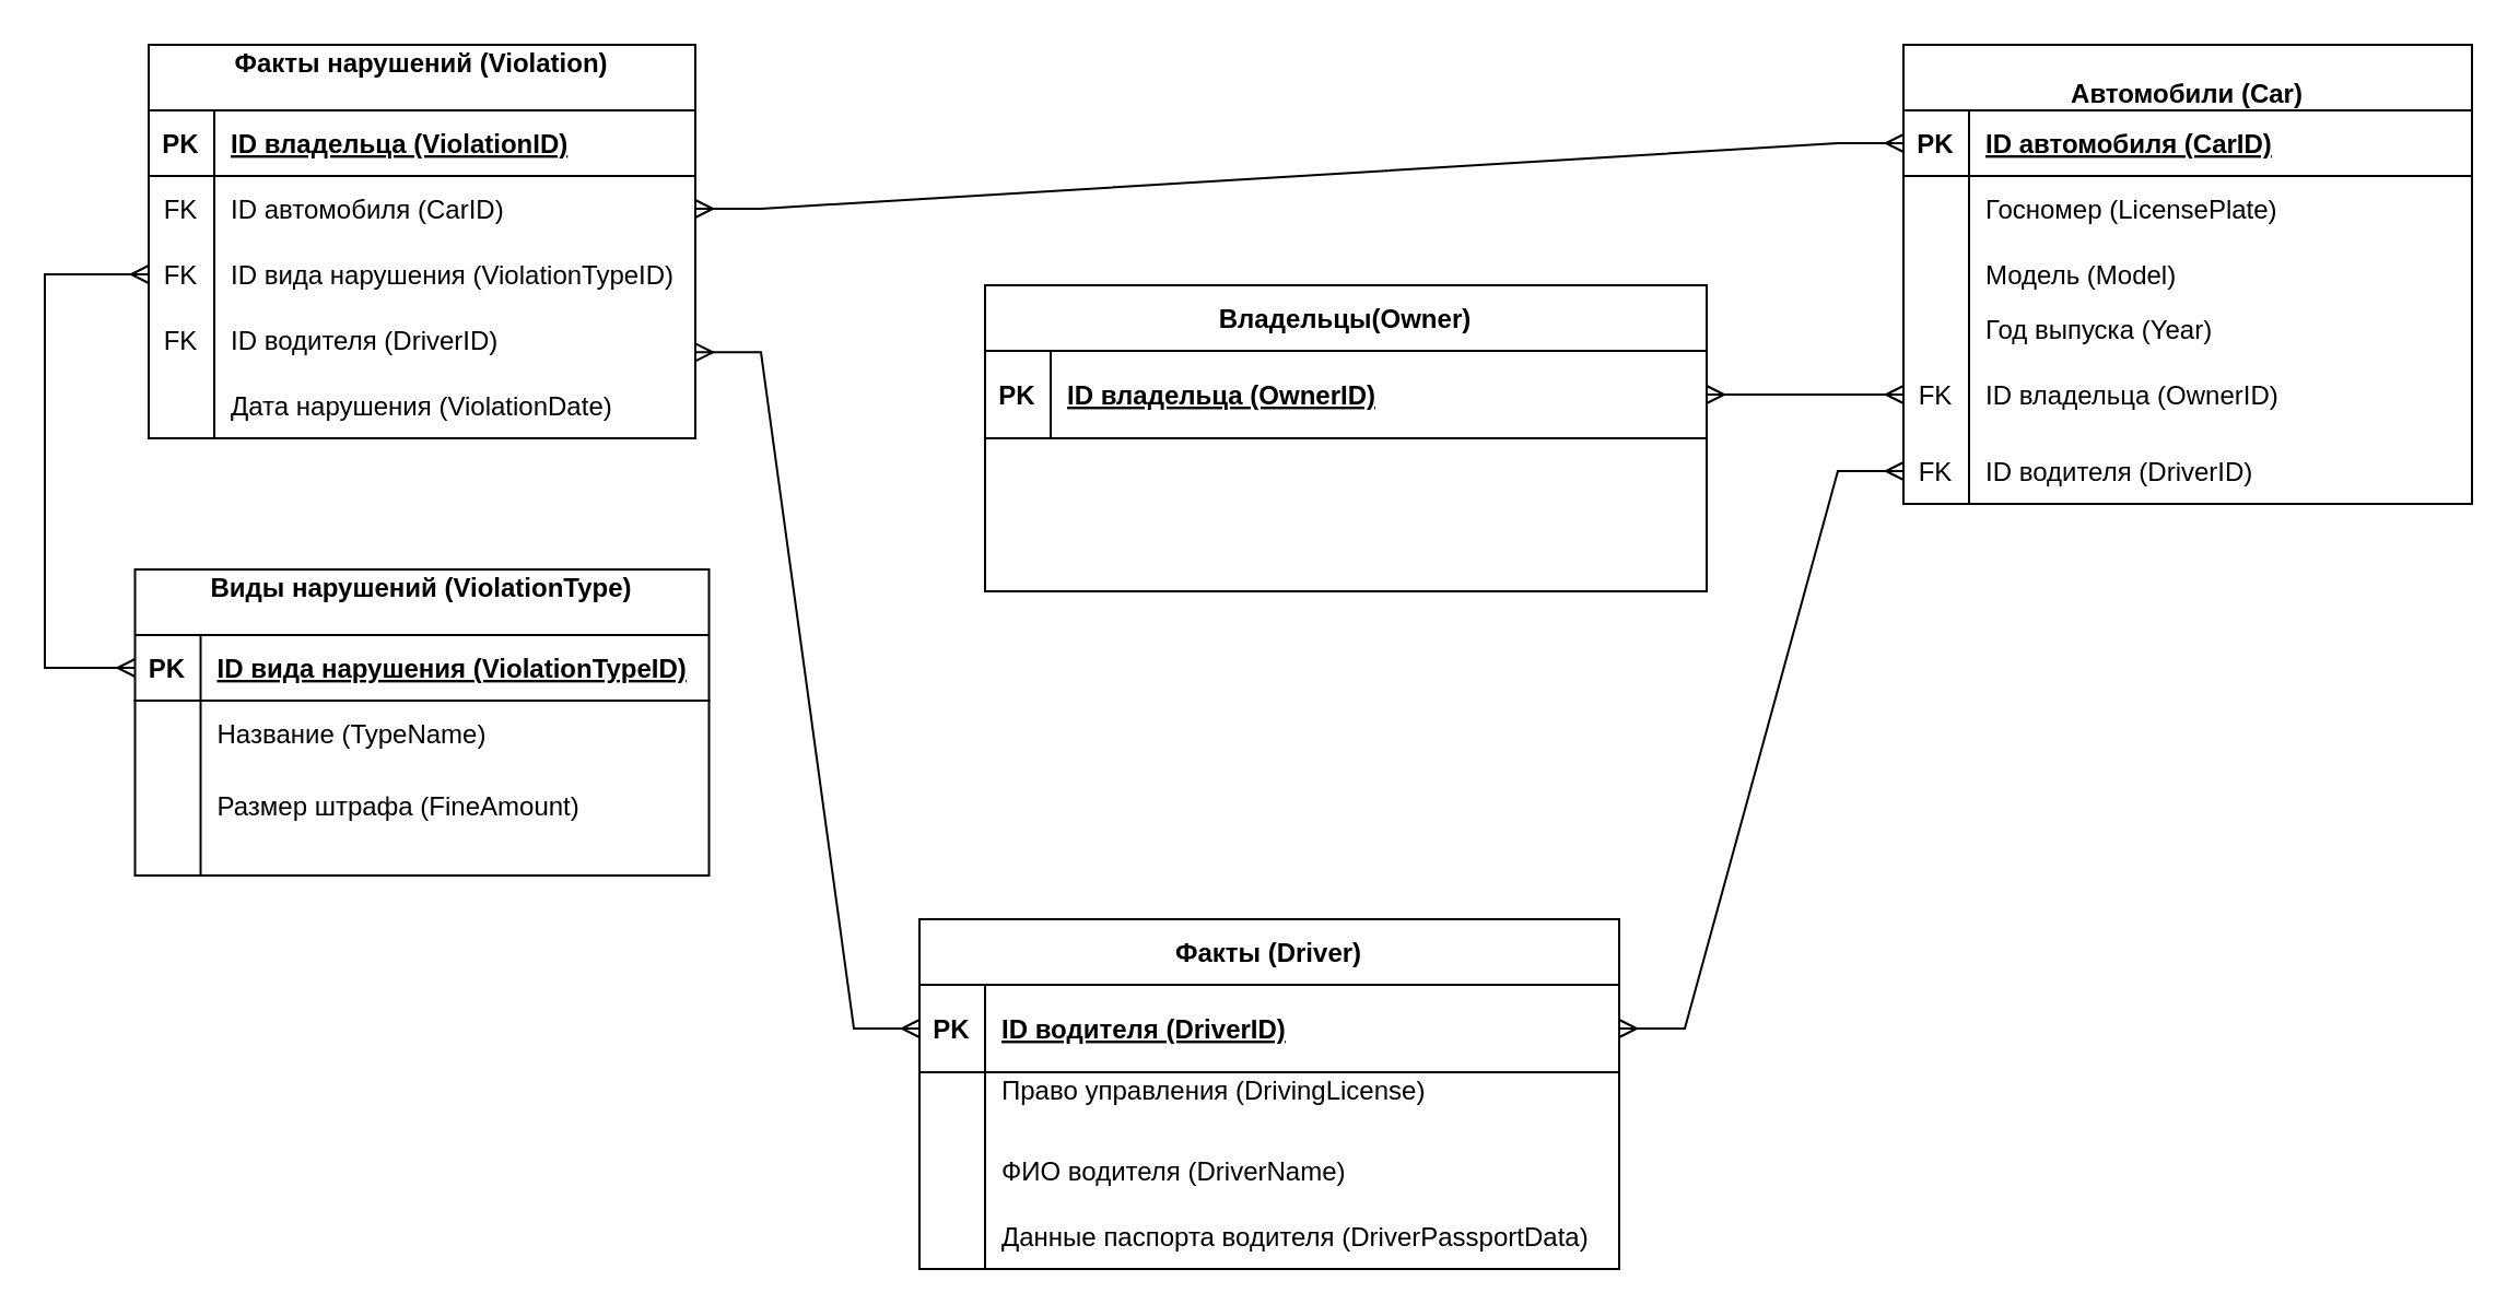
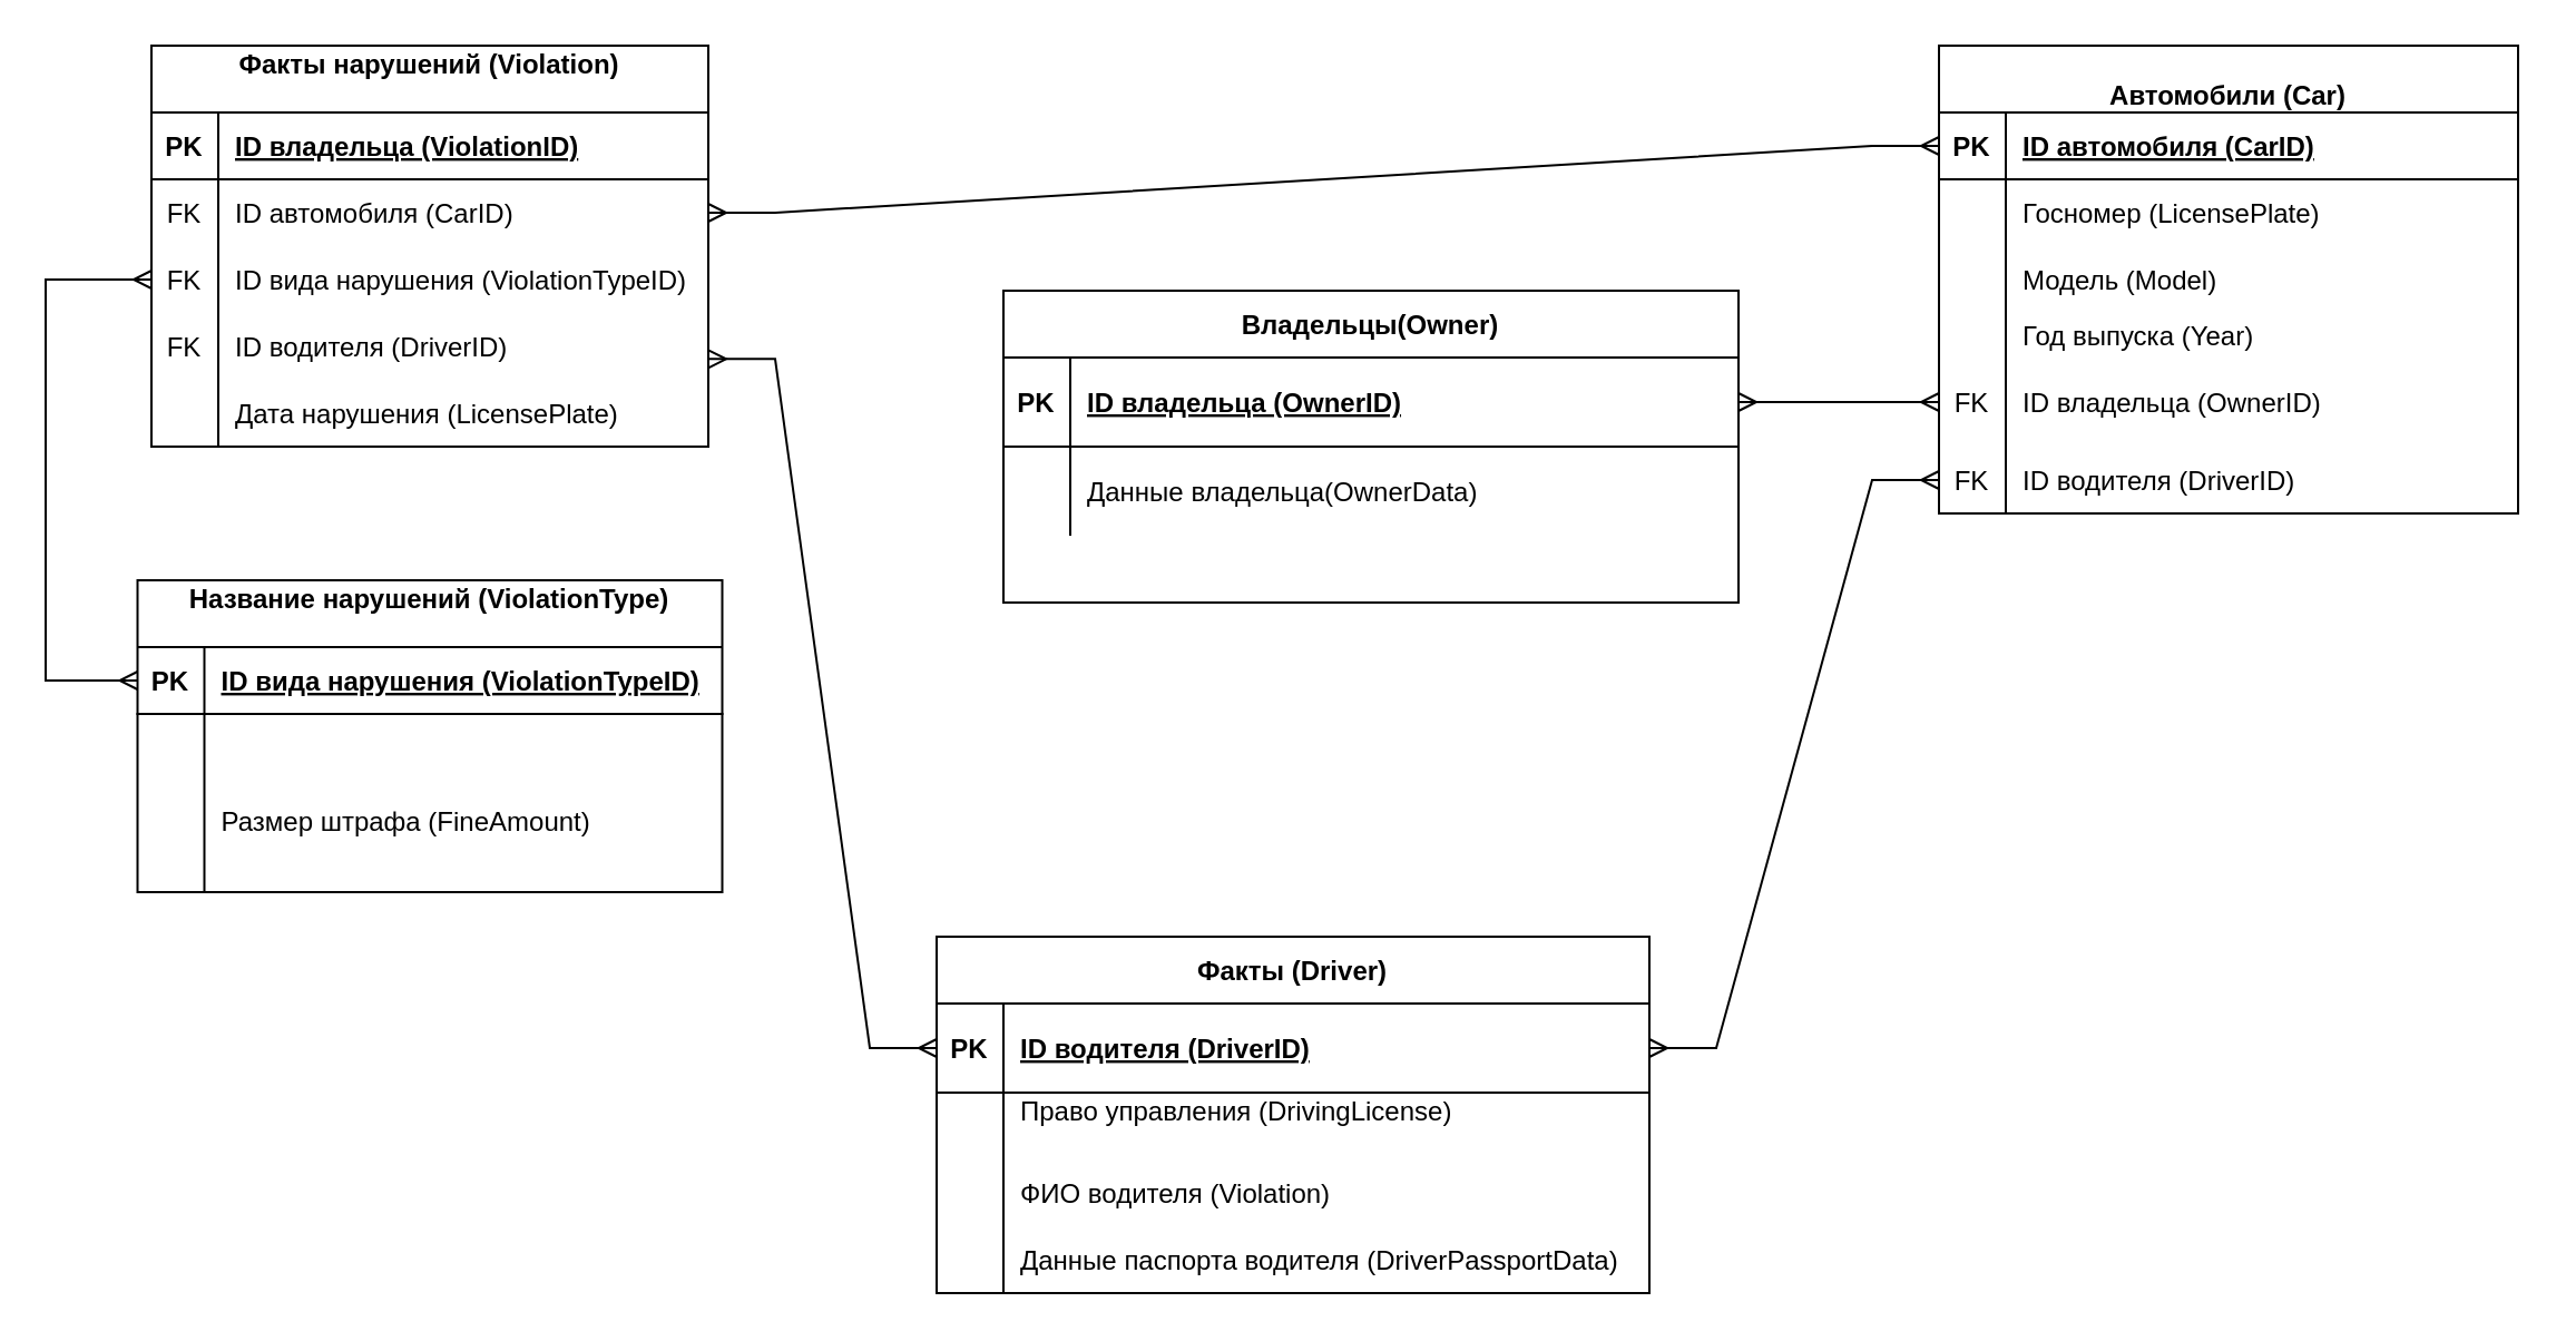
- <mxCell id="27" value="Дата нарушения (ViolationDate)" style="shape=partialRectangle;overflow=hidden;connectable=0;fillColor=none;top=0;left=0;bottom=0;right=0;align=left;spacingLeft=6;" parent="25" vertex="1"><mxGeometry x="30" width="220" height="30" as="geometry"><mxRectangle width="220" height="30" as="alternateBounds" /></mxGeometry></mxCell>
+ <mxCell id="27" value="Дата нарушения (LicensePlate)" style="shape=partialRectangle;overflow=hidden;connectable=0;fillColor=none;top=0;left=0;bottom=0;right=0;align=left;spacingLeft=6;" parent="25" vertex="1"><mxGeometry x="30" width="220" height="30" as="geometry"><mxRectangle width="220" height="30" as="alternateBounds" /></mxGeometry></mxCell>
+ <mxCell id="66" value="Данные владельца(OwnerData)" style="shape=partialRectangle;overflow=hidden;connectable=0;fillColor=none;top=0;left=0;bottom=0;right=0;align=left;spacingLeft=6;" parent="64" vertex="1"><mxGeometry x="30" width="300" height="40" as="geometry"><mxRectangle width="300" height="40" as="alternateBounds" /></mxGeometry></mxCell>
- <mxCell id="2" value="Виды нарушений (ViolationType)&#10;" style="shape=table;startSize=30;container=1;collapsible=1;childLayout=tableLayout;fixedRows=1;rowLines=0;fontStyle=1;align=center;resizeLast=1;" parent="1" vertex="1"><mxGeometry x="61.25" y="260" width="262.5" height="140" as="geometry" /></mxCell>
+ <mxCell id="2" value="Название нарушений (ViolationType)&#10;" style="shape=table;startSize=30;container=1;collapsible=1;childLayout=tableLayout;fixedRows=1;rowLines=0;fontStyle=1;align=center;resizeLast=1;" parent="1" vertex="1"><mxGeometry x="61.25" y="260" width="262.5" height="140" as="geometry" /></mxCell>
- <mxCell id="8" value="Название (TypeName)" style="shape=partialRectangle;overflow=hidden;connectable=0;fillColor=none;top=0;left=0;bottom=0;right=0;align=left;spacingLeft=6;" parent="6" vertex="1"><mxGeometry x="30" width="232.5" height="30" as="geometry"><mxRectangle width="232.5" height="30" as="alternateBounds" /></mxGeometry></mxCell>
- <mxCell id="56" value="ФИО водителя (DriverName)" style="shape=partialRectangle;overflow=hidden;connectable=0;fillColor=none;top=0;left=0;bottom=0;right=0;align=left;spacingLeft=6;" parent="54" vertex="1"><mxGeometry x="30" width="290" height="30" as="geometry"><mxRectangle width="290" height="30" as="alternateBounds" /></mxGeometry></mxCell>
+ <mxCell id="56" value="ФИО водителя (Violation)" style="shape=partialRectangle;overflow=hidden;connectable=0;fillColor=none;top=0;left=0;bottom=0;right=0;align=left;spacingLeft=6;" parent="54" vertex="1"><mxGeometry x="30" width="290" height="30" as="geometry"><mxRectangle width="290" height="30" as="alternateBounds" /></mxGeometry></mxCell>
